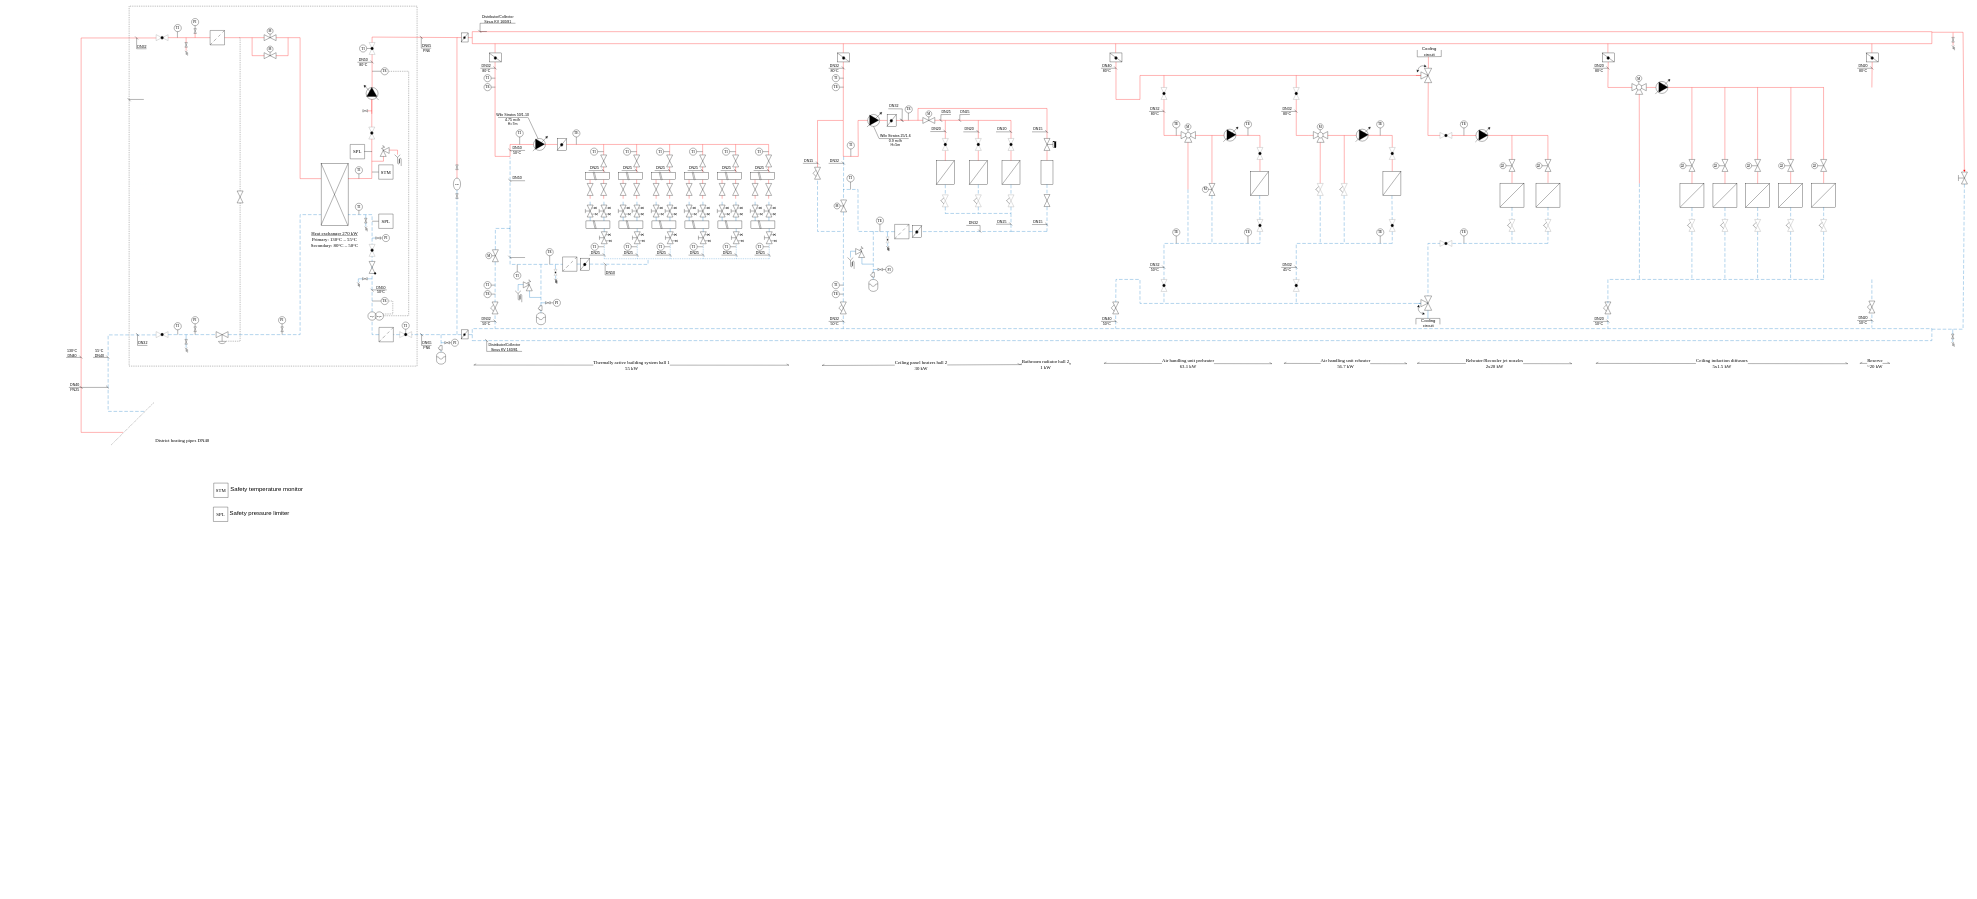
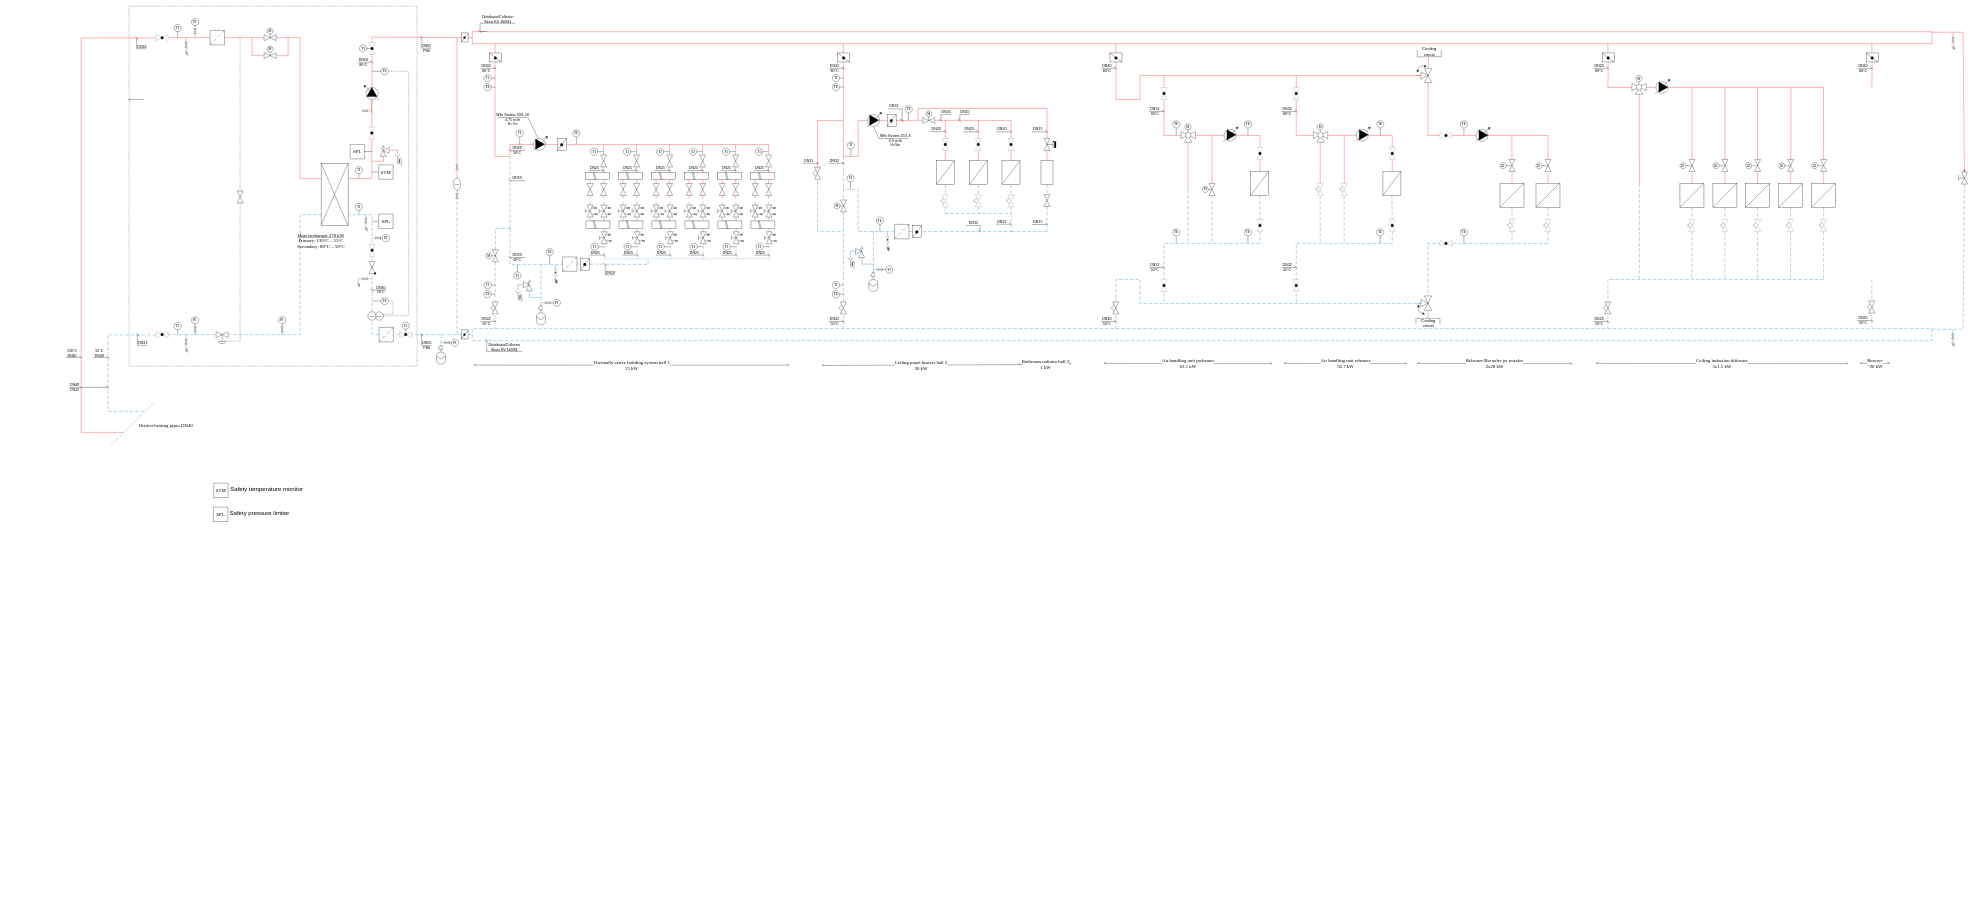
- <mxCell id="88" value="&lt;font style=&quot;font-size: 16px ; font-family: &amp;#34;calibri&amp;#34; ; color: #000000 ; direction: ltr ; letter-spacing: 0px ; line-height: 120% ; opacity: 1&quot;&gt;&lt;u&gt;Heat exchanger 270 kW&lt;br&gt;&lt;/u&gt;&lt;/font&gt;&lt;font style=&quot;font-size: 16px ; font-family: &amp;#34;themed&amp;#34; ; color: #000000 ; direction: ltr ; letter-spacing: 0px ; line-height: 120% ; opacity: 1&quot;&gt;Primary: 130°C – 55°C&lt;br&gt;Secondary: 80°C – 50°C&lt;br&gt;&lt;/font&gt;" style="verticalAlign=top;align=center;vsdxID=1560;fillColor=none;gradientColor=none;shape=stencil(nZBLDoAgDERP0z3SIyjew0SURgSD+Lu9kMZoXLhwN9O+tukAlrNpJg1SzDH4QW/URgNYgZTkjA4UkwJUgGXng+6DX1zLfmoymdXo17xh5zmRJ6Q42BWCfc2oJfdAr+Yv+AP9Cb7OJ3H/2JG1HNGz/84klThPVCc=);strokeColor=none;labelBackgroundColor=none;rounded=0;html=1;whiteSpace=wrap;" parent="1" vertex="1"><mxGeometry x="1023" y="762" width="184" height="64" as="geometry" /></mxCell>
+ <mxCell id="88" value="&lt;font style=&quot;font-size: 16px ; font-family: &amp;#34;calibri&amp;#34; ; color: #000000 ; direction: ltr ; letter-spacing: 0px ; line-height: 120% ; opacity: 1&quot;&gt;&lt;u&gt;Heat exchanger 270 kW&lt;br&gt;&lt;/u&gt;&lt;/font&gt;&lt;font style=&quot;font-size: 16px ; font-family: &amp;#34;themed&amp;#34; ; color: #000000 ; direction: ltr ; letter-spacing: 0px ; line-height: 120% ; opacity: 1&quot;&gt;Primary: 130°C – 55°C&lt;br&gt;Secondary: 80°C – 50°C&lt;br&gt;&lt;/font&gt;" style="verticalAlign=top;align=center;vsdxID=1560;fillColor=none;gradientColor=none;shape=stencil(nZBLDoAgDERP0z3SIyjew0SURgSD+Lu9kMZoXLhwN9O+tukAlrNpJg1SzDH4QW/URgNYgZTkjA4UkwJUgGXng+6DX1zLfmoymdXo17xh5zmRJ6Q42BWCfc2oJfdAr+Yv+AP9Cb7OJ3H/2JG1HNGz/84klThPVCc=);strokeColor=none;labelBackgroundColor=none;rounded=0;html=1;whiteSpace=wrap;" parent="1" vertex="1"><mxGeometry x="978" y="767" width="184" height="64" as="geometry" /></mxCell>
+ <mxCell id="846" value="&lt;div&gt;DN50&lt;/div&gt;&lt;div&gt;40°C&lt;/div&gt;" style="text;html=1;strokeColor=none;fillColor=none;align=center;verticalAlign=middle;whiteSpace=wrap;rounded=0;" parent="654" vertex="1"><mxGeometry x="1704" y="847" width="40" height="20" as="geometry" /></mxCell>
- <mxCell id="89" value="&lt;font style=&quot;font-size: 16px ; font-family: &amp;#34;calibri&amp;#34; ; color: #000000 ; direction: ltr ; letter-spacing: 0px ; line-height: 120% ; opacity: 1&quot;&gt;District heating pipes DN40&lt;br&gt;&lt;/font&gt;" style="verticalAlign=top;align=center;vsdxID=1562;fillColor=none;gradientColor=none;shape=stencil(nZBLDoAgDERP0z3SIyjew0SURgSD+Lu9kMZoXLhwN9O+tukAlrNpJg1SzDH4QW/URgNYgZTkjA4UkwJUgGXng+6DX1zLfmoymdXo17xh5zmRJ6Q42BWCfc2oJfdAr+Yv+AP9Cb7OJ3H/2JG1HNGz/84klThPVCc=);strokeColor=none;labelBackgroundColor=none;rounded=0;html=1;whiteSpace=wrap;" parent="1" vertex="1"><mxGeometry x="502" y="1450" width="211" height="40" as="geometry" /></mxCell>
+ <mxCell id="89" value="&lt;font style=&quot;font-size: 16px ; font-family: &amp;#34;calibri&amp;#34; ; color: #000000 ; direction: ltr ; letter-spacing: 0px ; line-height: 120% ; opacity: 1&quot;&gt;District heating pipes DN40&lt;br&gt;&lt;/font&gt;" style="verticalAlign=top;align=center;vsdxID=1562;fillColor=none;gradientColor=none;shape=stencil(nZBLDoAgDERP0z3SIyjew0SURgSD+Lu9kMZoXLhwN9O+tukAlrNpJg1SzDH4QW/URgNYgZTkjA4UkwJUgGXng+6DX1zLfmoymdXo17xh5zmRJ6Q42BWCfc2oJfdAr+Yv+AP9Cb7OJ3H/2JG1HNGz/84klThPVCc=);strokeColor=none;labelBackgroundColor=none;rounded=0;html=1;whiteSpace=wrap;" parent="1" vertex="1"><mxGeometry x="447" y="1400" width="211" height="40" as="geometry" /></mxCell>
